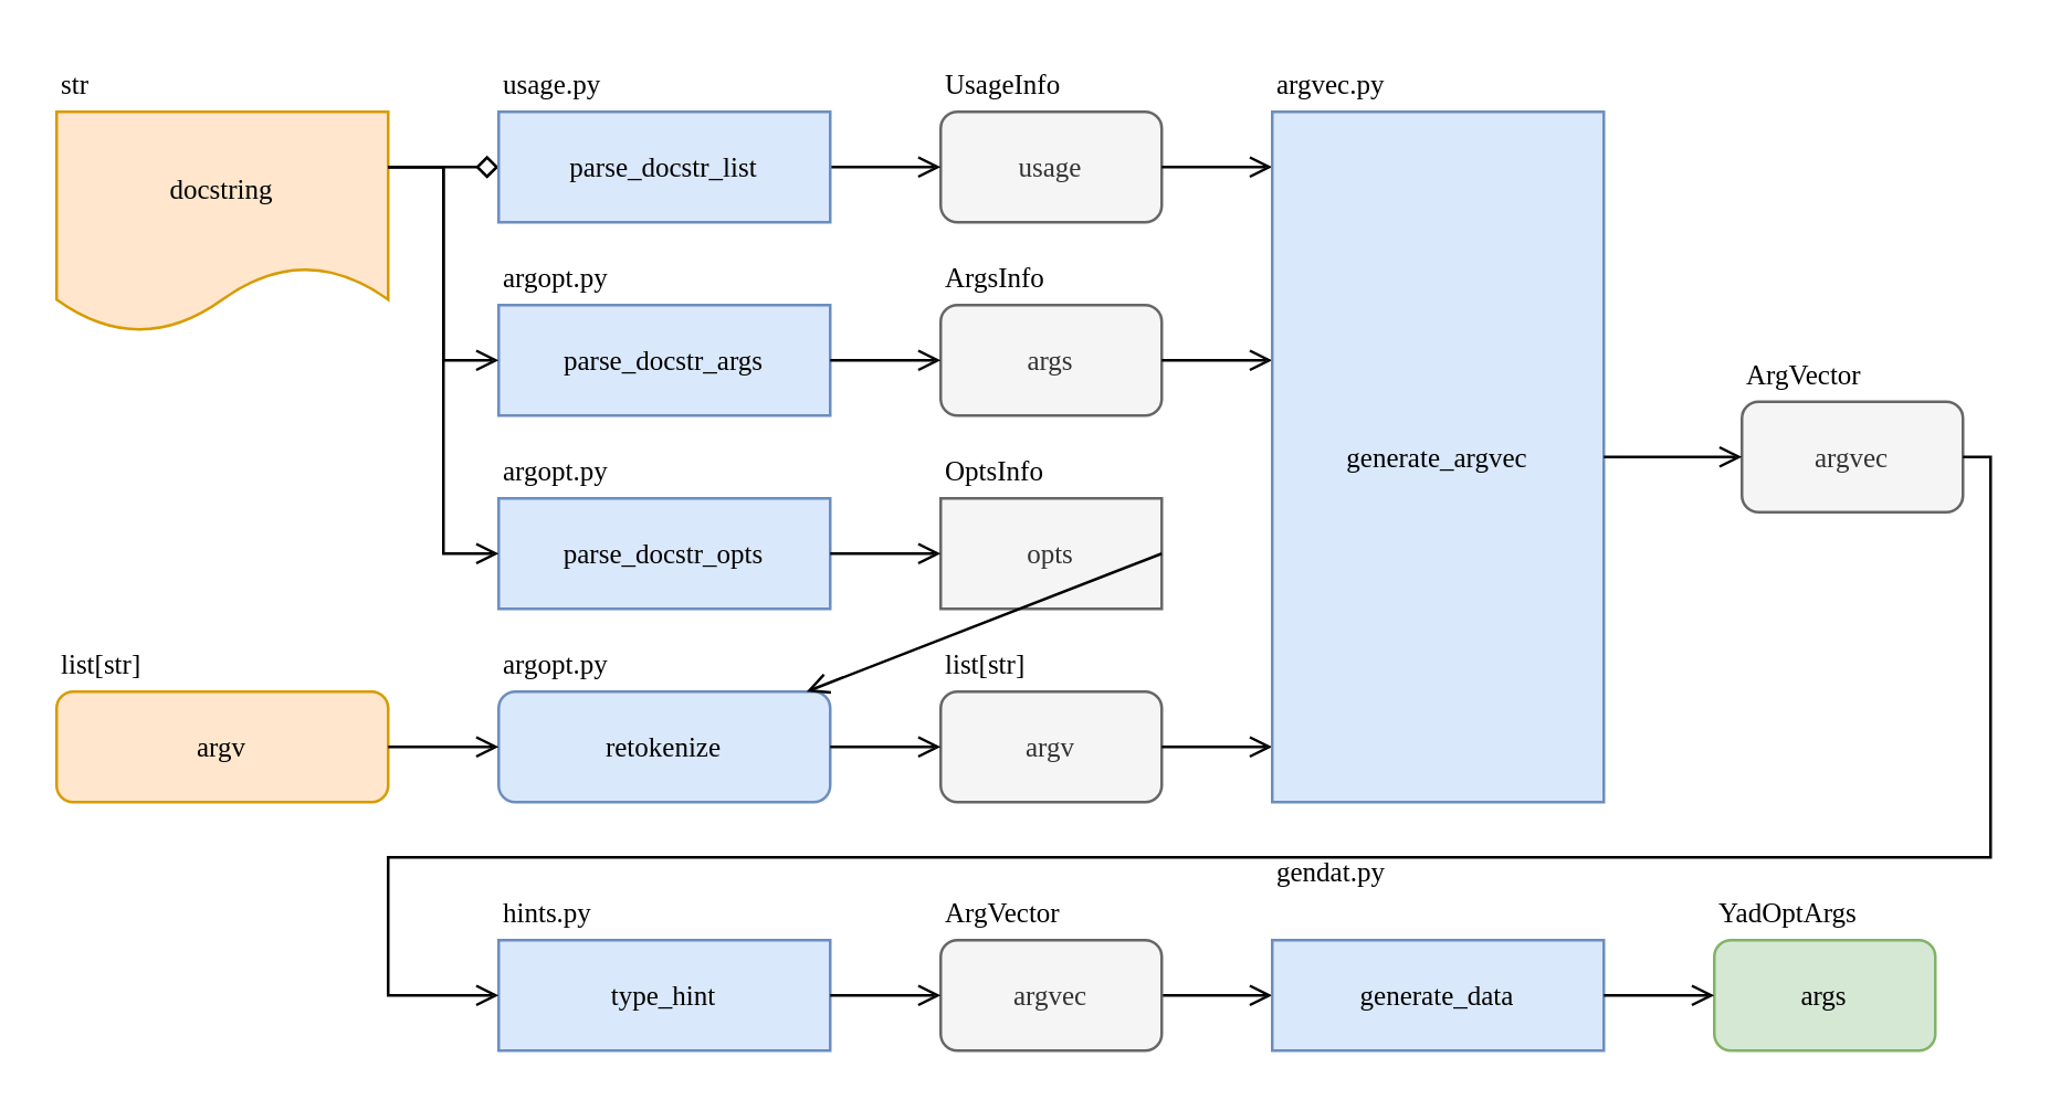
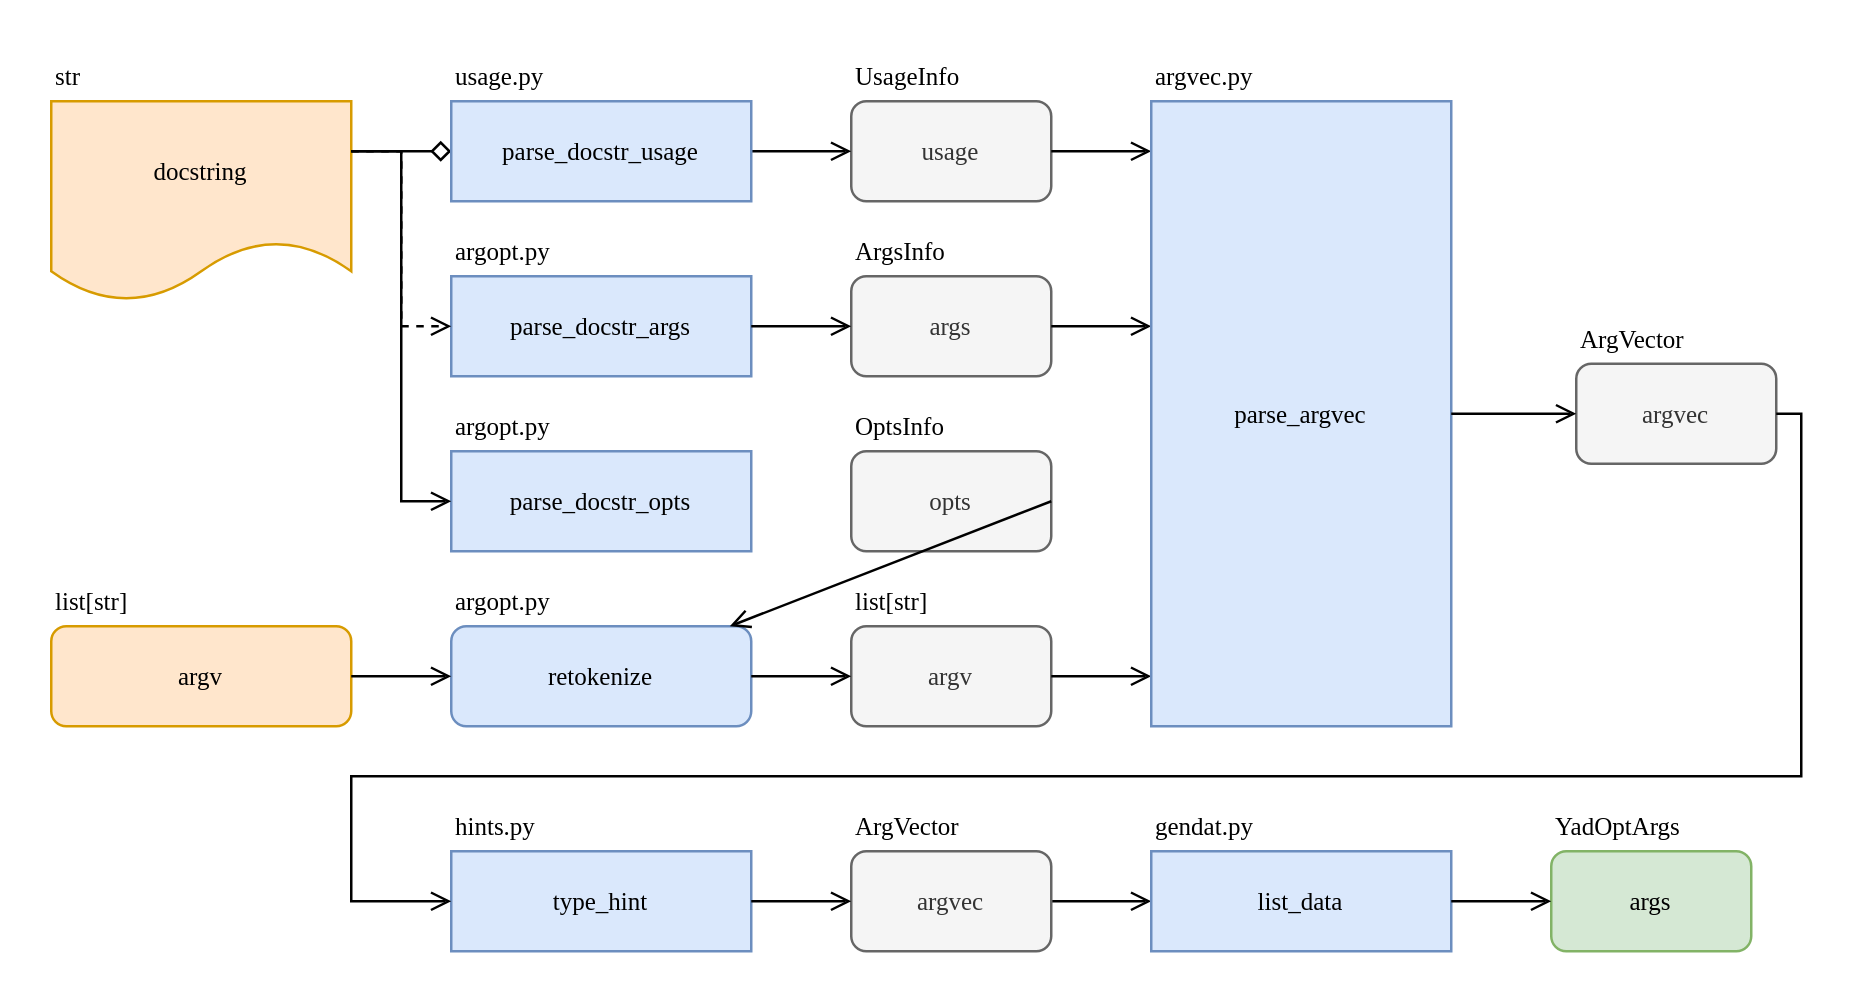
- <mxCell id="24" value="parse_docstr_list" style="rounded=0;whiteSpace=wrap;html=1;fillColor=#dae8fc;strokeColor=#6c8ebf;fontFamily=Lucida Console;fontSize=10;" vertex="1" parent="1"><mxGeometry x="180" y="40" width="120" height="40" as="geometry" /></mxCell>
+ <mxCell id="24" value="parse_docstr_usage" style="rounded=0;whiteSpace=wrap;html=1;fillColor=#dae8fc;strokeColor=#6c8ebf;fontFamily=Lucida Console;fontSize=10;" vertex="1" parent="1"><mxGeometry x="180" y="40" width="120" height="40" as="geometry" /></mxCell>
- <mxCell id="30" value="" style="endArrow=open;html=1;rounded=0;exitX=1;exitY=0.25;exitDx=0;exitDy=0;entryX=0;entryY=0.5;entryDx=0;entryDy=0;edgeStyle=orthogonalEdgeStyle;endFill=0;fontFamily=Lucida Console;fontSize=10;" edge="1" parent="1" source="2" target="25"><mxGeometry width="50" height="50" relative="1" as="geometry"><mxPoint x="310" y="70" as="sourcePoint" /><mxPoint x="370" y="150" as="targetPoint" /></mxGeometry></mxCell>
+ <mxCell id="30" value="" style="endArrow=open;html=1;rounded=0;exitX=1;exitY=0.25;exitDx=0;exitDy=0;entryX=0;entryY=0.5;entryDx=0;entryDy=0;edgeStyle=orthogonalEdgeStyle;endFill=0;fontFamily=Lucida Console;fontSize=10;dashed=1;" edge="1" parent="1" source="2" target="25"><mxGeometry width="50" height="50" relative="1" as="geometry"><mxPoint x="310" y="70" as="sourcePoint" /><mxPoint x="370" y="150" as="targetPoint" /></mxGeometry></mxCell>
- <mxCell id="34" value="generate_argvec" style="rounded=0;whiteSpace=wrap;html=1;fillColor=#dae8fc;strokeColor=#6c8ebf;fontFamily=Lucida Console;fontSize=10;" vertex="1" parent="1"><mxGeometry x="460" y="40" width="120" height="250" as="geometry" /></mxCell>
+ <mxCell id="34" value="parse_argvec" style="rounded=0;whiteSpace=wrap;html=1;fillColor=#dae8fc;strokeColor=#6c8ebf;fontFamily=Lucida Console;fontSize=10;" vertex="1" parent="1"><mxGeometry x="460" y="40" width="120" height="250" as="geometry" /></mxCell>
- <mxCell id="33" value="" style="endArrow=open;html=1;rounded=0;exitX=1;exitY=0.5;exitDx=0;exitDy=0;entryX=0;entryY=0.5;entryDx=0;entryDy=0;endFill=0;fontFamily=Lucida Console;fontSize=10;" edge="1" parent="1" source="26" target="6"><mxGeometry width="50" height="50" relative="1" as="geometry"><mxPoint x="320" y="80" as="sourcePoint" /><mxPoint x="360" y="80" as="targetPoint" /></mxGeometry></mxCell>
- <mxCell id="6" value="opts" style="whiteSpace=wrap;html=1;fillColor=#f5f5f5;fontColor=#333333;strokeColor=#666666;fontFamily=Lucida Console;fontSize=10;rounded=0;" parent="1" vertex="1"><mxGeometry x="340" y="180" width="80" height="40" as="geometry" /></mxCell>
+ <mxCell id="6" value="opts" style="rounded=1;whiteSpace=wrap;html=1;fillColor=#f5f5f5;fontColor=#333333;strokeColor=#666666;fontFamily=Lucida Console;fontSize=10;" parent="1" vertex="1"><mxGeometry x="340" y="180" width="80" height="40" as="geometry" /></mxCell>
- <mxCell id="49" value="gendat.py" style="text;html=1;align=left;verticalAlign=middle;whiteSpace=wrap;rounded=0;fontFamily=Lucida Console;fontSize=10;" vertex="1" parent="1"><mxGeometry x="460" y="305" width="60" height="20" as="geometry" /></mxCell>
+ <mxCell id="49" value="gendat.py" style="text;html=1;align=left;verticalAlign=middle;whiteSpace=wrap;rounded=0;fontFamily=Lucida Console;fontSize=10;" vertex="1" parent="1"><mxGeometry x="460" y="320" width="60" height="20" as="geometry" /></mxCell>
- <mxCell id="42" value="generate_data" style="rounded=0;whiteSpace=wrap;html=1;fillColor=#dae8fc;strokeColor=#6c8ebf;fontFamily=Lucida Console;fontSize=10;" vertex="1" parent="1"><mxGeometry x="460" y="340" width="120" height="40" as="geometry" /></mxCell>
+ <mxCell id="42" value="list_data" style="rounded=0;whiteSpace=wrap;html=1;fillColor=#dae8fc;strokeColor=#6c8ebf;fontFamily=Lucida Console;fontSize=10;" vertex="1" parent="1"><mxGeometry x="460" y="340" width="120" height="40" as="geometry" /></mxCell>
